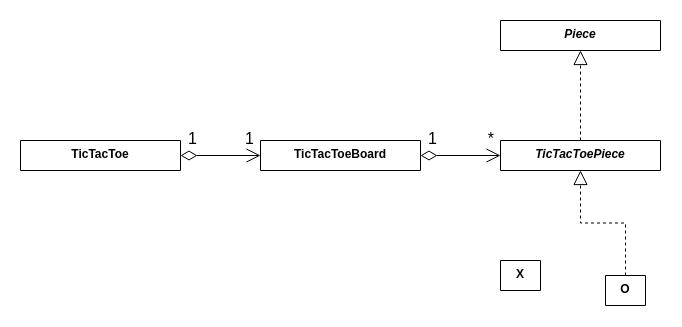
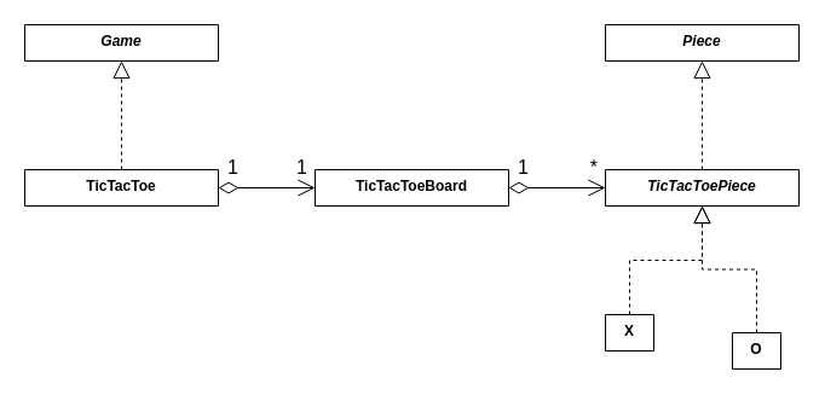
+ <mxCell id="2" value="&lt;i&gt;Game&lt;/i&gt;" style="swimlane;fontStyle=1;align=center;verticalAlign=top;childLayout=stackLayout;horizontal=1;startSize=40;horizontalStack=0;resizeParent=1;resizeParentMax=0;resizeLast=0;collapsible=1;marginBottom=0;whiteSpace=wrap;html=1;" parent="1" vertex="1"><mxGeometry x="20" y="20" width="160" height="30" as="geometry" /></mxCell>
+ <mxCell id="5" value="" style="endArrow=block;dashed=1;endFill=0;endSize=12;html=1;rounded=0;" parent="1" source="3" target="2" edge="1"><mxGeometry width="160" relative="1" as="geometry"><mxPoint x="-50" y="90" as="sourcePoint" /><mxPoint x="110" y="90" as="targetPoint" /></mxGeometry></mxCell>
+ <mxCell id="17" value="" style="endArrow=block;dashed=1;endFill=0;endSize=12;html=1;rounded=0;edgeStyle=orthogonalEdgeStyle;" parent="1" source="9" target="6" edge="1"><mxGeometry width="160" relative="1" as="geometry"><mxPoint x="550" y="210" as="sourcePoint" /><mxPoint x="710" y="210" as="targetPoint" /></mxGeometry></mxCell>
